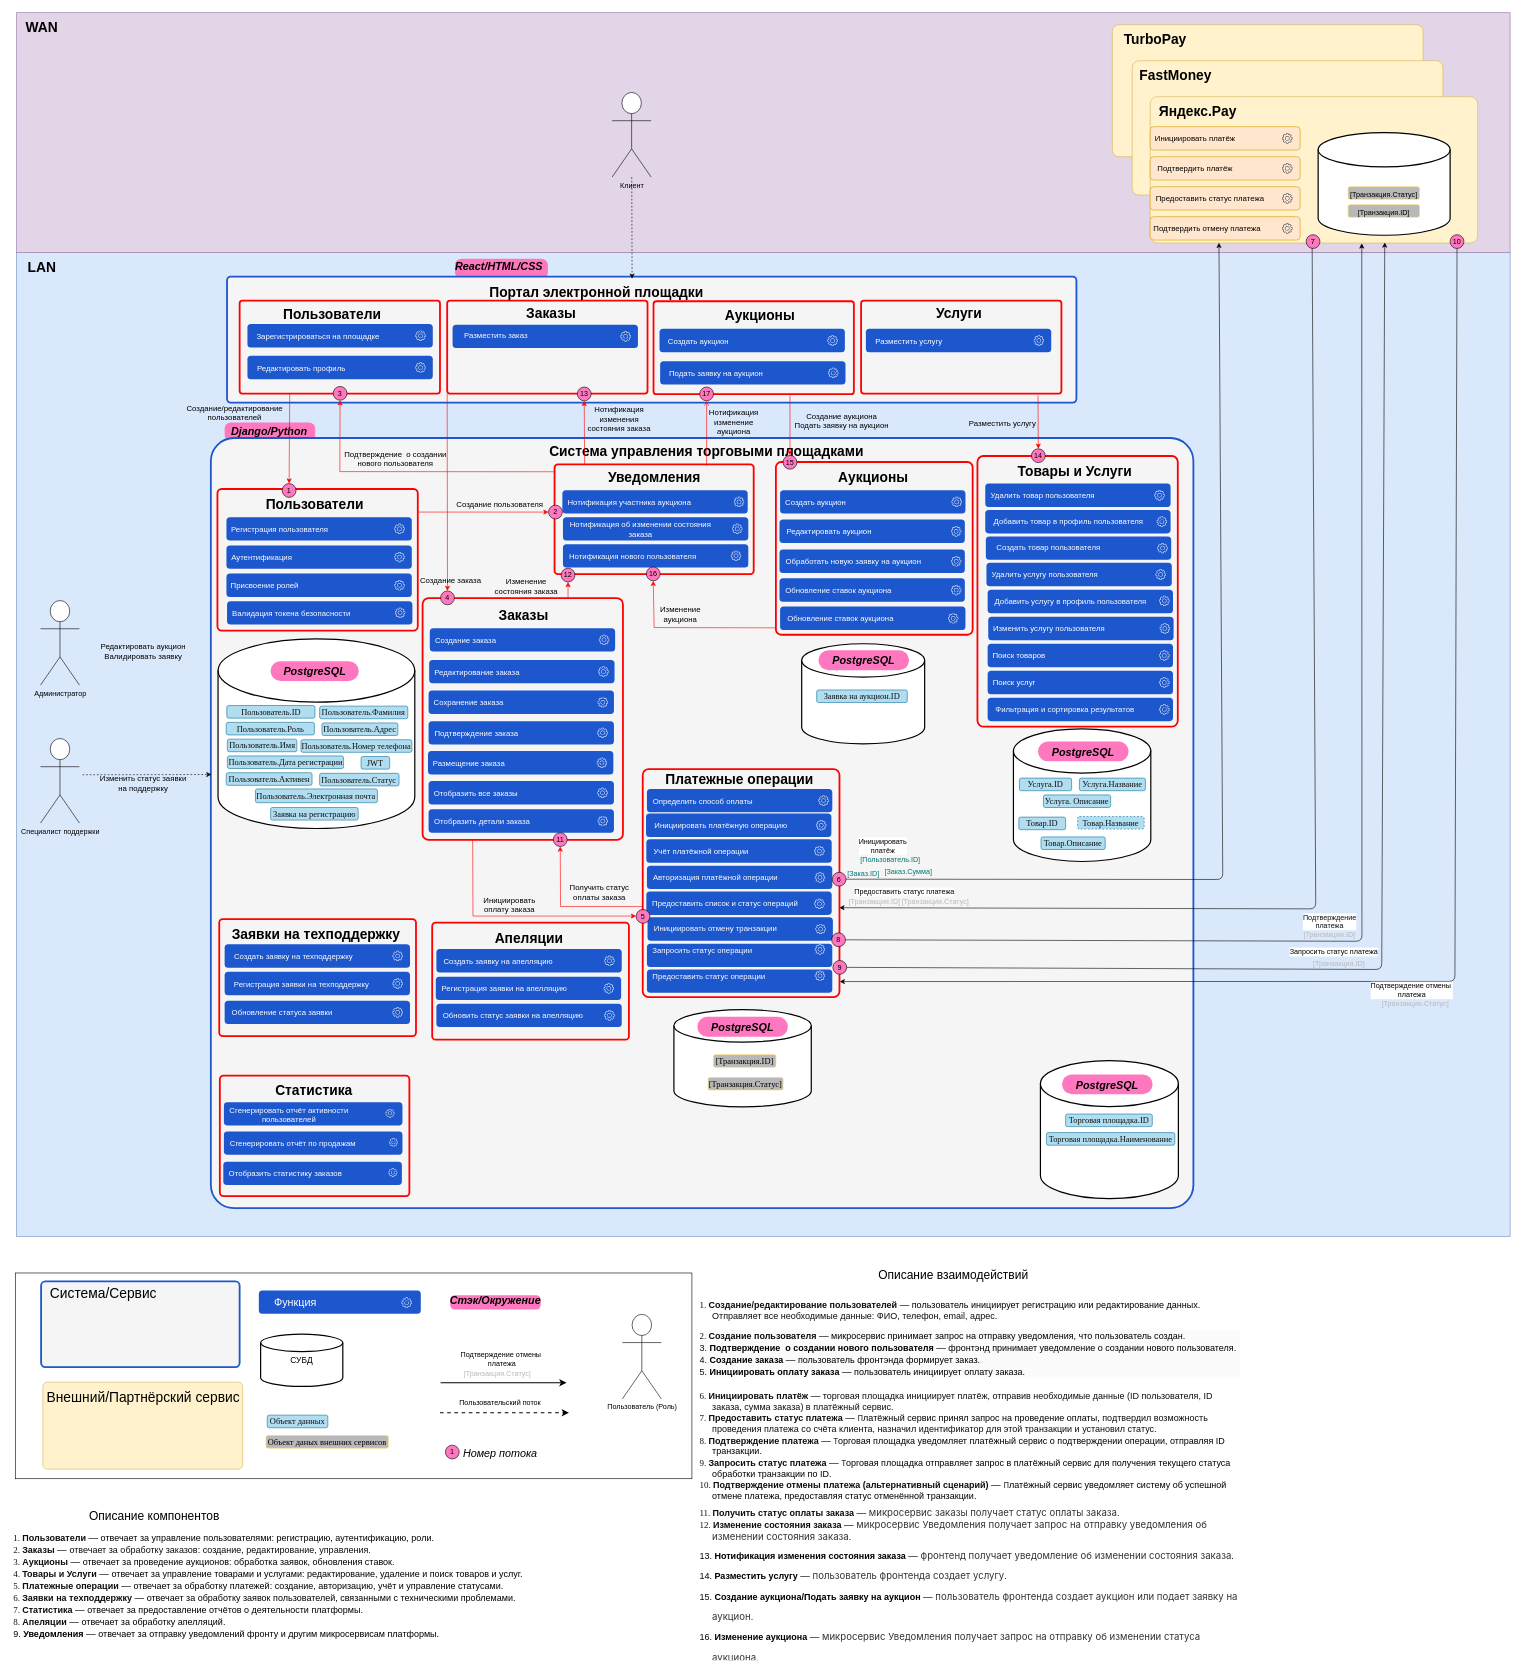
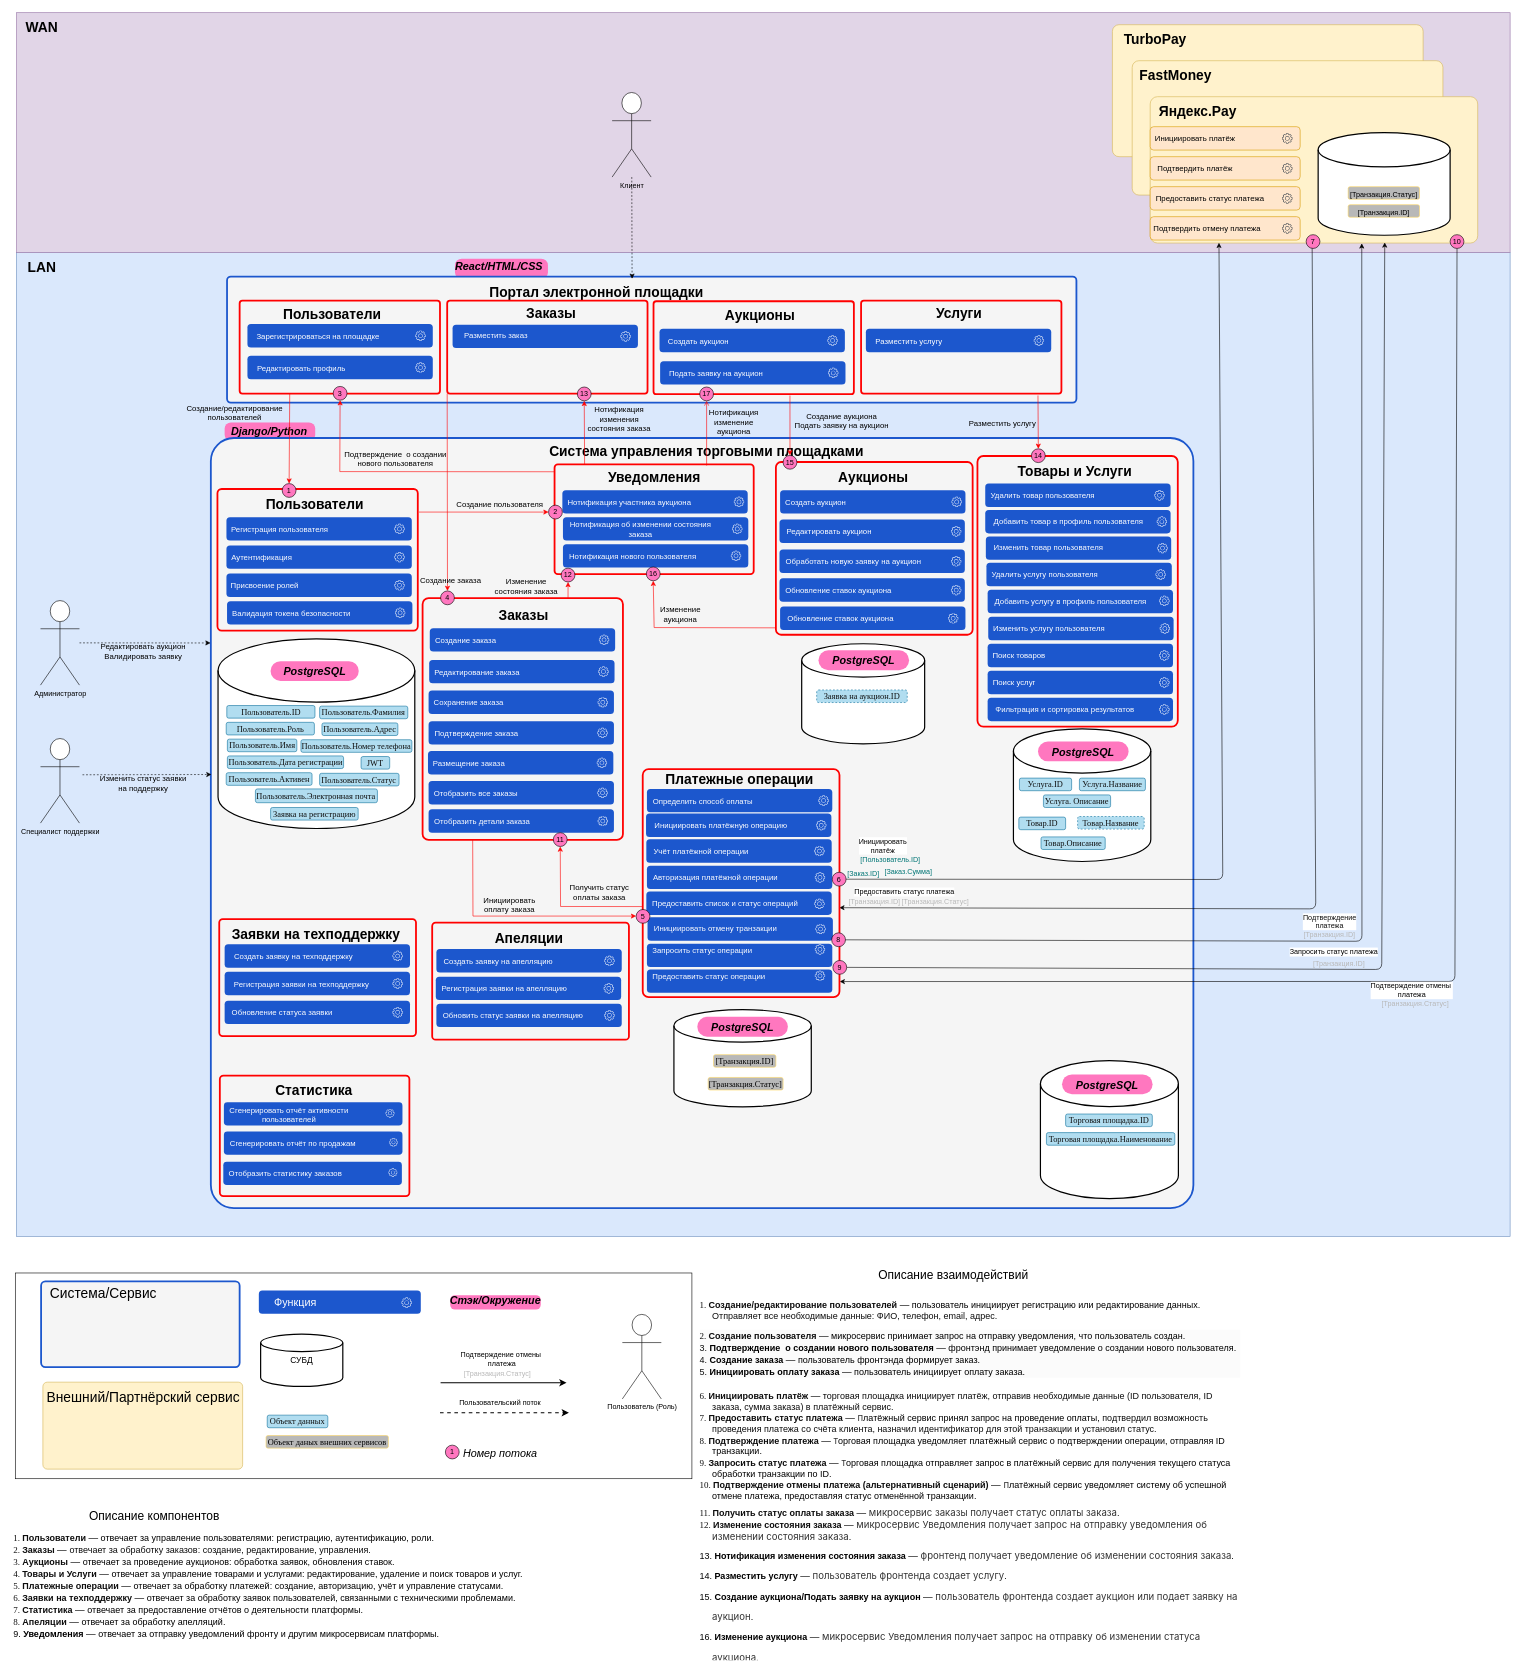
- <mxCell id="242" value="Создать товар пользователя" style="text;html=1;align=center;verticalAlign=middle;whiteSpace=wrap;rounded=1;fontSize=13;fontColor=#FFFFFF;strokeColor=none;" vertex="1" parent="239"><mxGeometry x="7" y="3" width="195" height="30" as="geometry" /></mxCell>
+ <mxCell id="242" value="Изменить товар пользователя" style="text;html=1;align=center;verticalAlign=middle;whiteSpace=wrap;rounded=1;fontSize=13;fontColor=#FFFFFF;strokeColor=none;" vertex="1" parent="239"><mxGeometry x="7" y="3" width="195" height="30" as="geometry" /></mxCell>
+ <mxCell id="23" value="" style="endArrow=classic;html=1;rounded=1;dashed=1;entryX=0.961;entryY=0.023;entryDx=0;entryDy=0;entryPerimeter=0;" edge="1" parent="1" source="22" target="49"><mxGeometry width="50" height="50" relative="1" as="geometry"><mxPoint x="233" y="1164" as="sourcePoint" /><mxPoint x="229" y="1599" as="targetPoint" /><Array as="points" /></mxGeometry></mxCell>
- <mxCell id="290" value="&lt;p style=&quot;margin: 0px 0px 0px 13px; text-indent: -13px; font-variant-numeric: normal; font-variant-east-asian: normal; font-variant-alternates: normal; font-kerning: auto; font-optical-sizing: auto; font-feature-settings: normal; font-variation-settings: normal; font-variant-position: normal; font-stretch: normal; font-size: 14px; line-height: normal; color: rgb(14, 14, 14); text-align: start;&quot; class=&quot;p1&quot;&gt;&lt;font face=&quot;Times New Roman&quot;&gt;Заявка на аукцион.ID&lt;/font&gt;&lt;/p&gt;" style="rounded=1;whiteSpace=wrap;html=1;fillColor=#b1ddf0;strokeColor=#10739e;" vertex="1" parent="285"><mxGeometry x="25" y="77" width="151" height="21" as="geometry" /></mxCell>
+ <mxCell id="290" value="&lt;p style=&quot;margin: 0px 0px 0px 13px; text-indent: -13px; font-variant-numeric: normal; font-variant-east-asian: normal; font-variant-alternates: normal; font-kerning: auto; font-optical-sizing: auto; font-feature-settings: normal; font-variation-settings: normal; font-variant-position: normal; font-stretch: normal; font-size: 14px; line-height: normal; color: rgb(14, 14, 14); text-align: start;&quot; class=&quot;p1&quot;&gt;&lt;font face=&quot;Times New Roman&quot;&gt;Заявка на аукцион.ID&lt;/font&gt;&lt;/p&gt;" style="rounded=1;whiteSpace=wrap;html=1;fillColor=#b1ddf0;strokeColor=#10739e;dashed=1;" vertex="1" parent="285"><mxGeometry x="25" y="77" width="151" height="21" as="geometry" /></mxCell>
